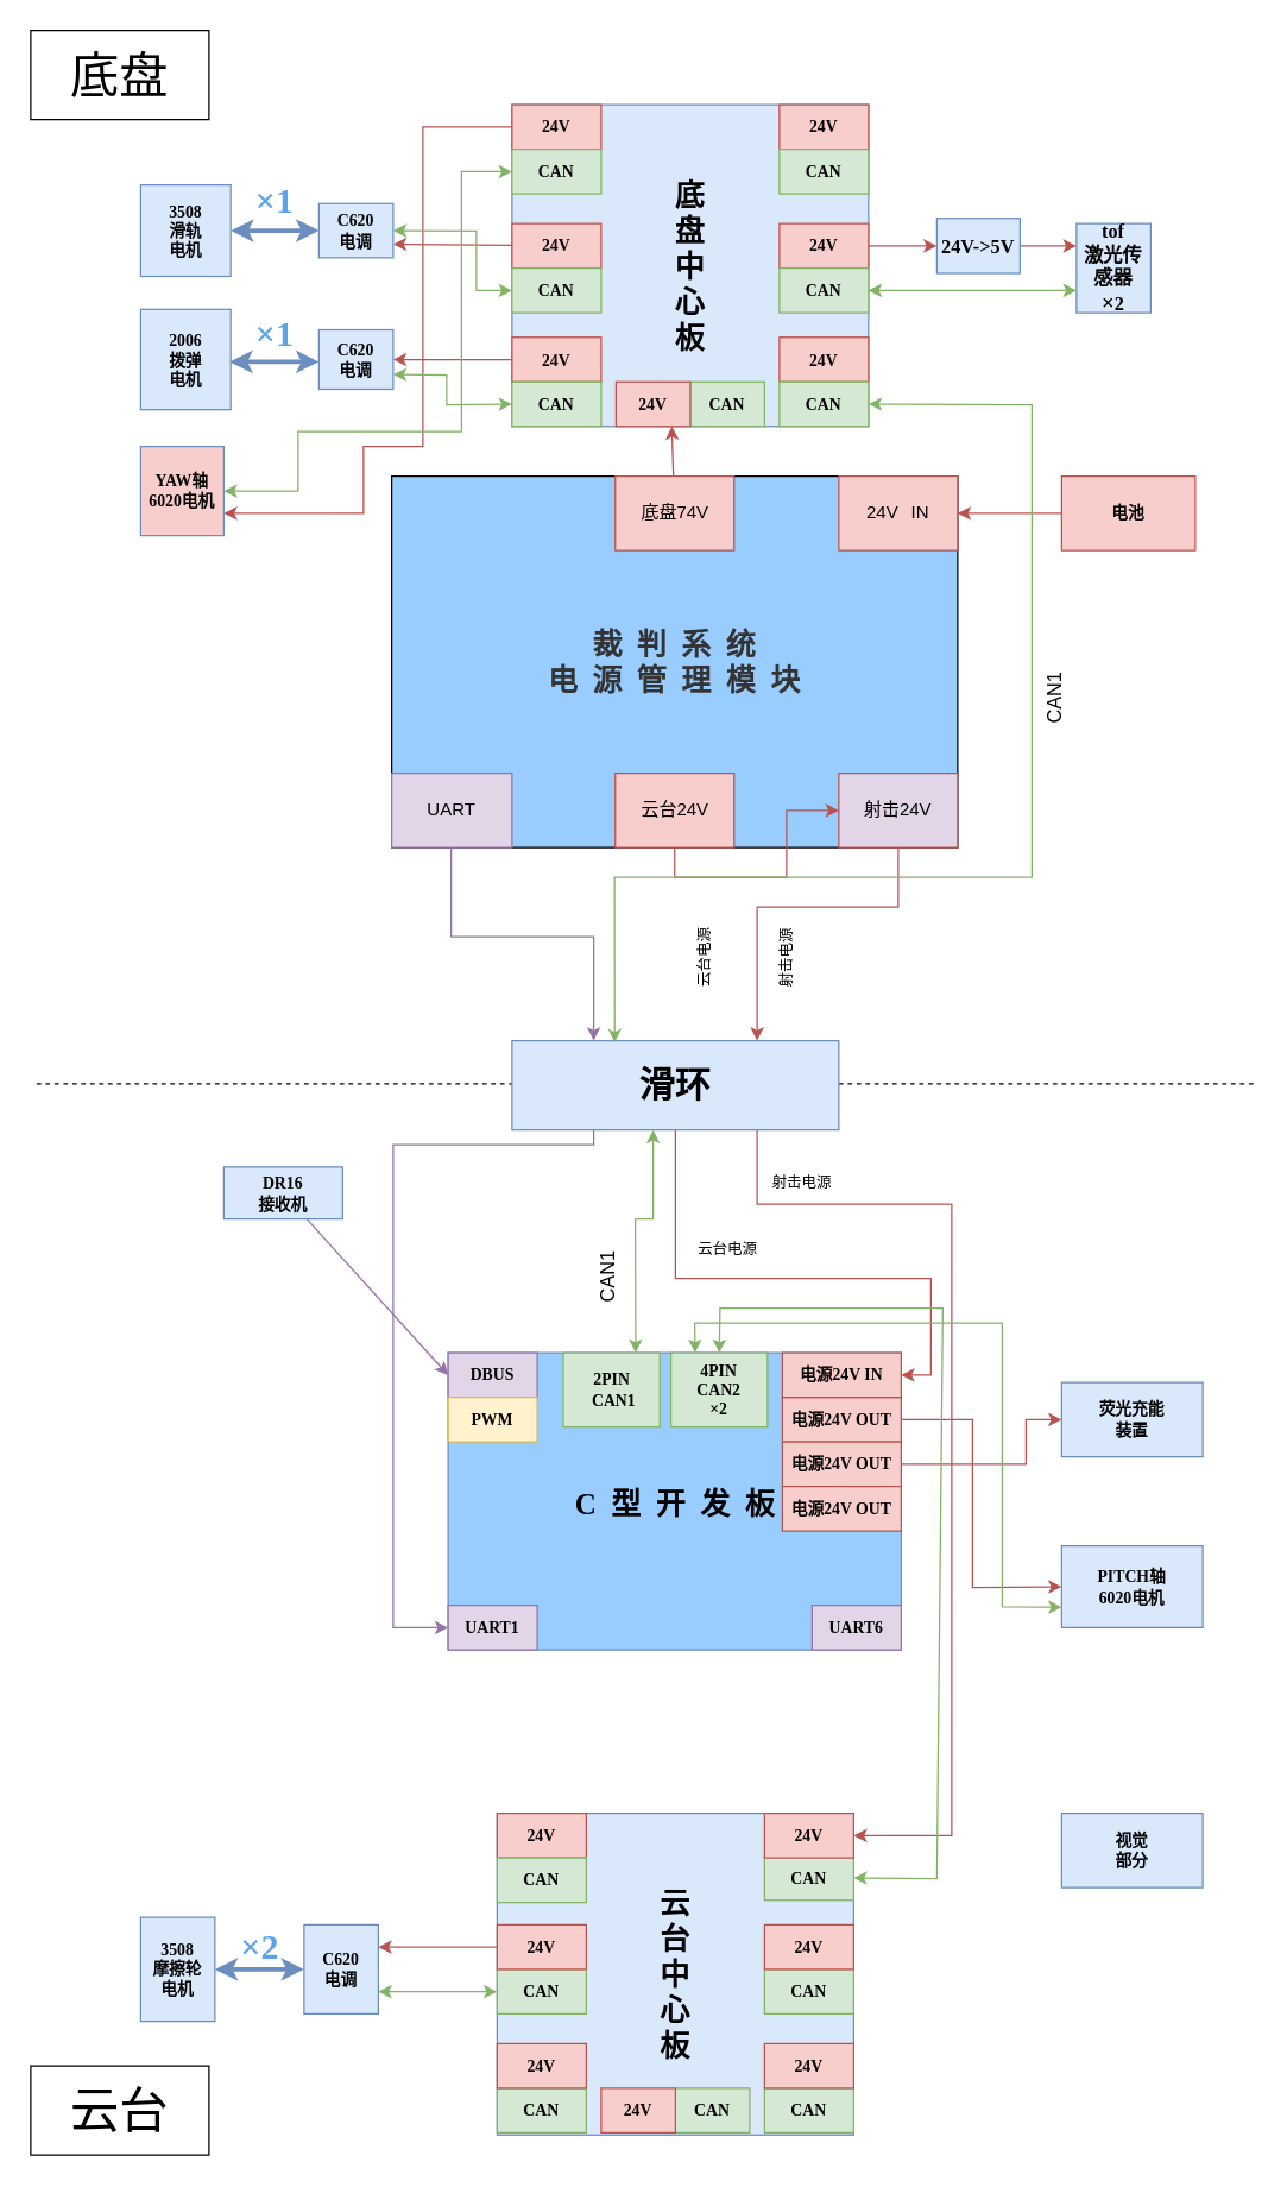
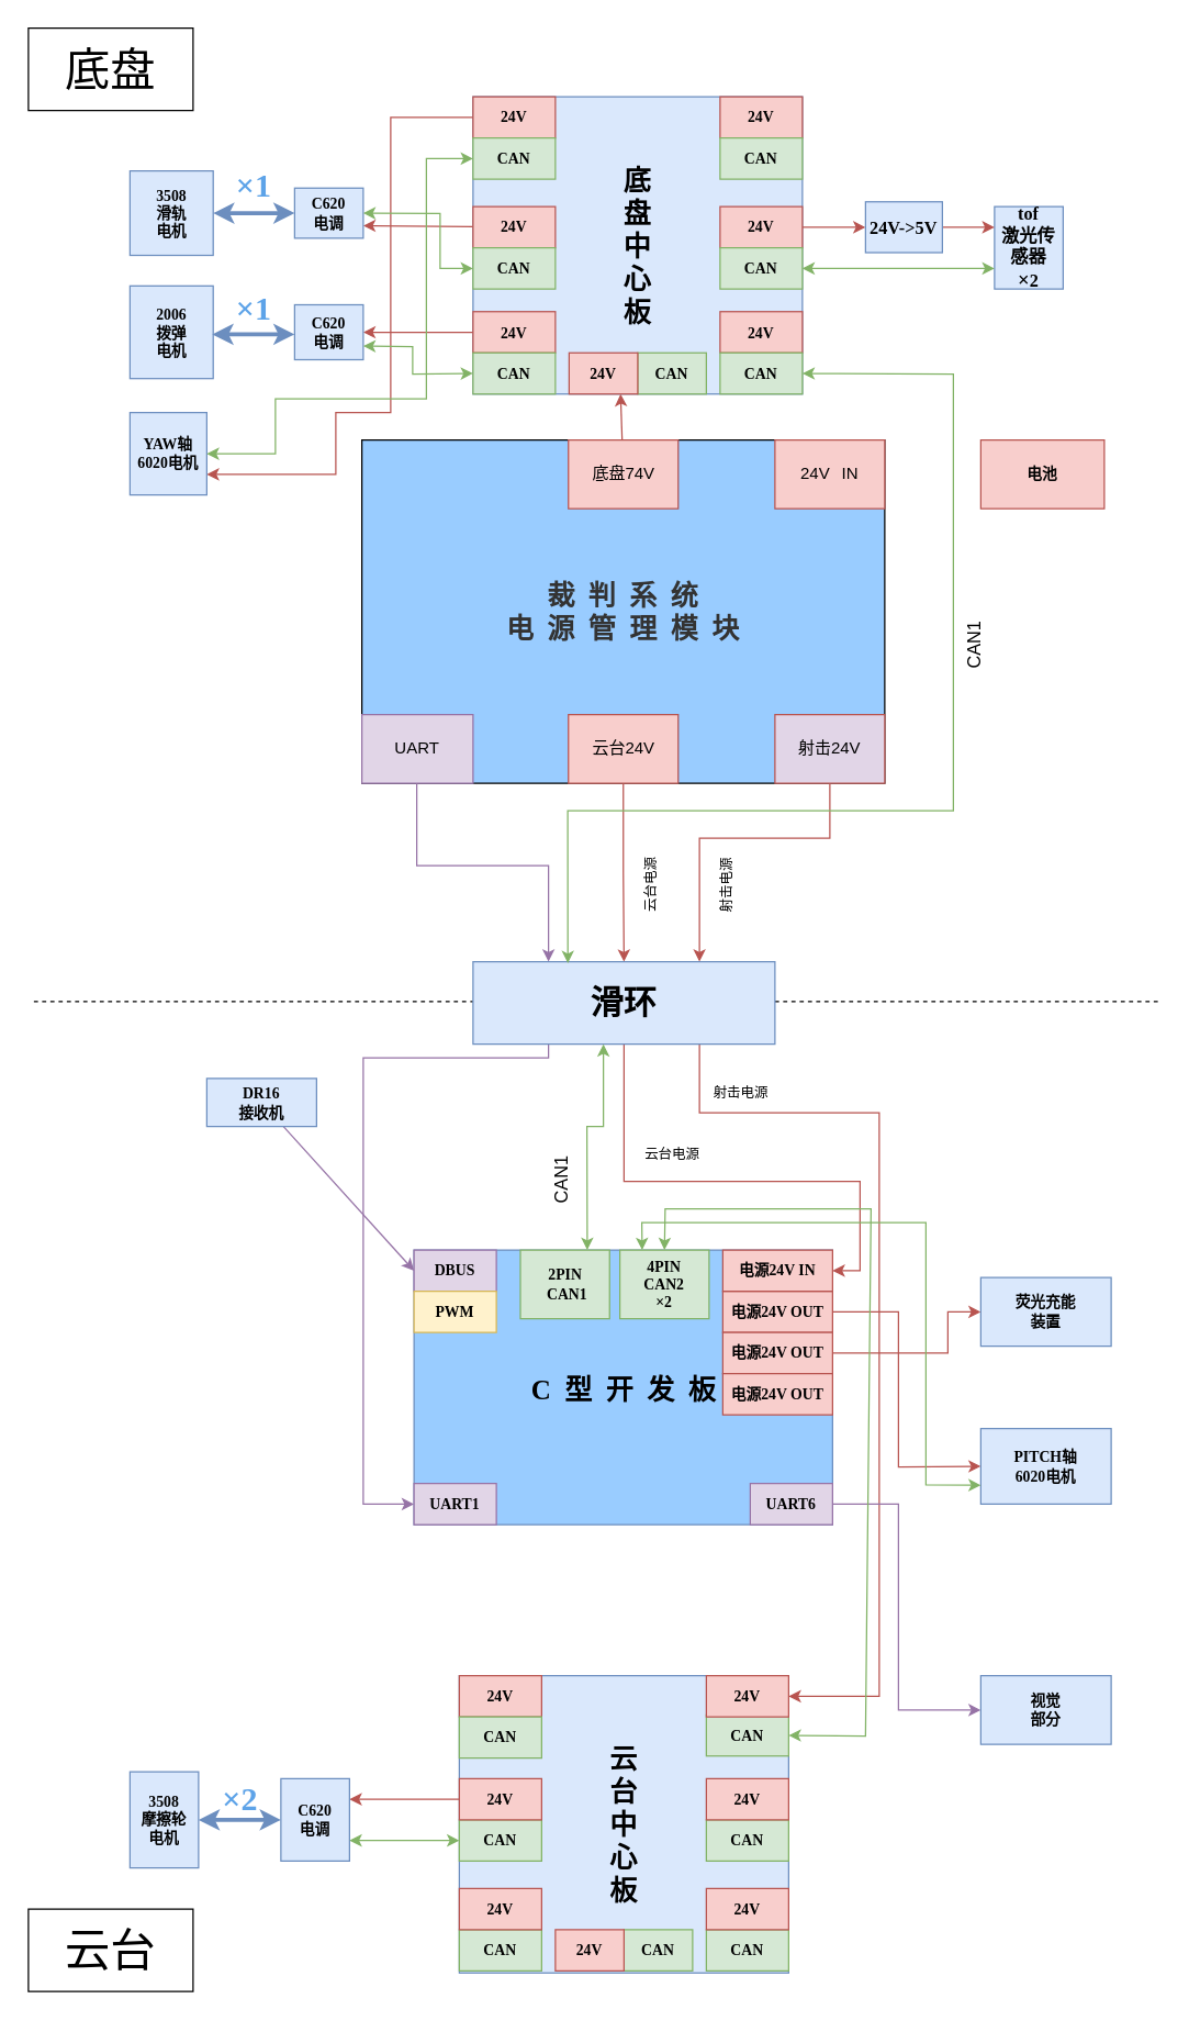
- <mxCell id="37" value="YAW轴&lt;br&gt;6020电机" style="whiteSpace=wrap;fontSize=11;fontStyle=1;fontFamily=Times New Roman;strokeColor=#6c8ebf;html=1;fillColor=#f8cecc;" parent="1" vertex="1"><mxGeometry x="94" y="300" width="56" height="60" as="geometry" /></mxCell>
+ <mxCell id="37" value="YAW轴&lt;br&gt;6020电机" style="whiteSpace=wrap;fontSize=11;fontStyle=1;fontFamily=Times New Roman;strokeColor=#6c8ebf;html=1;fillColor=#dae8fc;" parent="1" vertex="1"><mxGeometry x="94" y="300" width="56" height="60" as="geometry" /></mxCell>
- <mxCell id="14" style="edgeStyle=none;rounded=0;orthogonalLoop=1;jettySize=auto;html=1;entryX=1;entryY=0.5;entryDx=0;entryDy=0;fontSize=33;fillColor=#f8cecc;strokeColor=#b85450;" parent="1" source="15" target="13" edge="1"><mxGeometry relative="1" as="geometry" /></mxCell>
- <mxCell id="8" style="edgeStyle=orthogonalEdgeStyle;rounded=0;orthogonalLoop=1;jettySize=auto;html=1;exitX=0.5;exitY=1;exitDx=0;exitDy=0;fontSize=10;fillColor=#f8cecc;strokeColor=#b85450;" parent="1" source="9" target="11" edge="1"><mxGeometry relative="1" as="geometry" /></mxCell>
+ <mxCell id="8" style="edgeStyle=orthogonalEdgeStyle;rounded=0;orthogonalLoop=1;jettySize=auto;html=1;exitX=0.5;exitY=1;exitDx=0;exitDy=0;entryX=0.5;entryY=0;entryDx=0;entryDy=0;fontSize=10;fillColor=#f8cecc;strokeColor=#b85450;" parent="1" source="9" target="41" edge="1"><mxGeometry relative="1" as="geometry" /></mxCell>
+ <mxCell id="67" style="edgeStyle=none;rounded=0;orthogonalLoop=1;jettySize=auto;html=1;entryX=0;entryY=0.5;entryDx=0;entryDy=0;fontSize=11;fontColor=#000000;fillColor=#e1d5e7;strokeColor=#9673a6;" parent="1" source="68" target="89" edge="1"><mxGeometry relative="1" as="geometry"><Array as="points"><mxPoint x="654" y="1095" /><mxPoint x="654" y="1245" /></Array></mxGeometry></mxCell>
